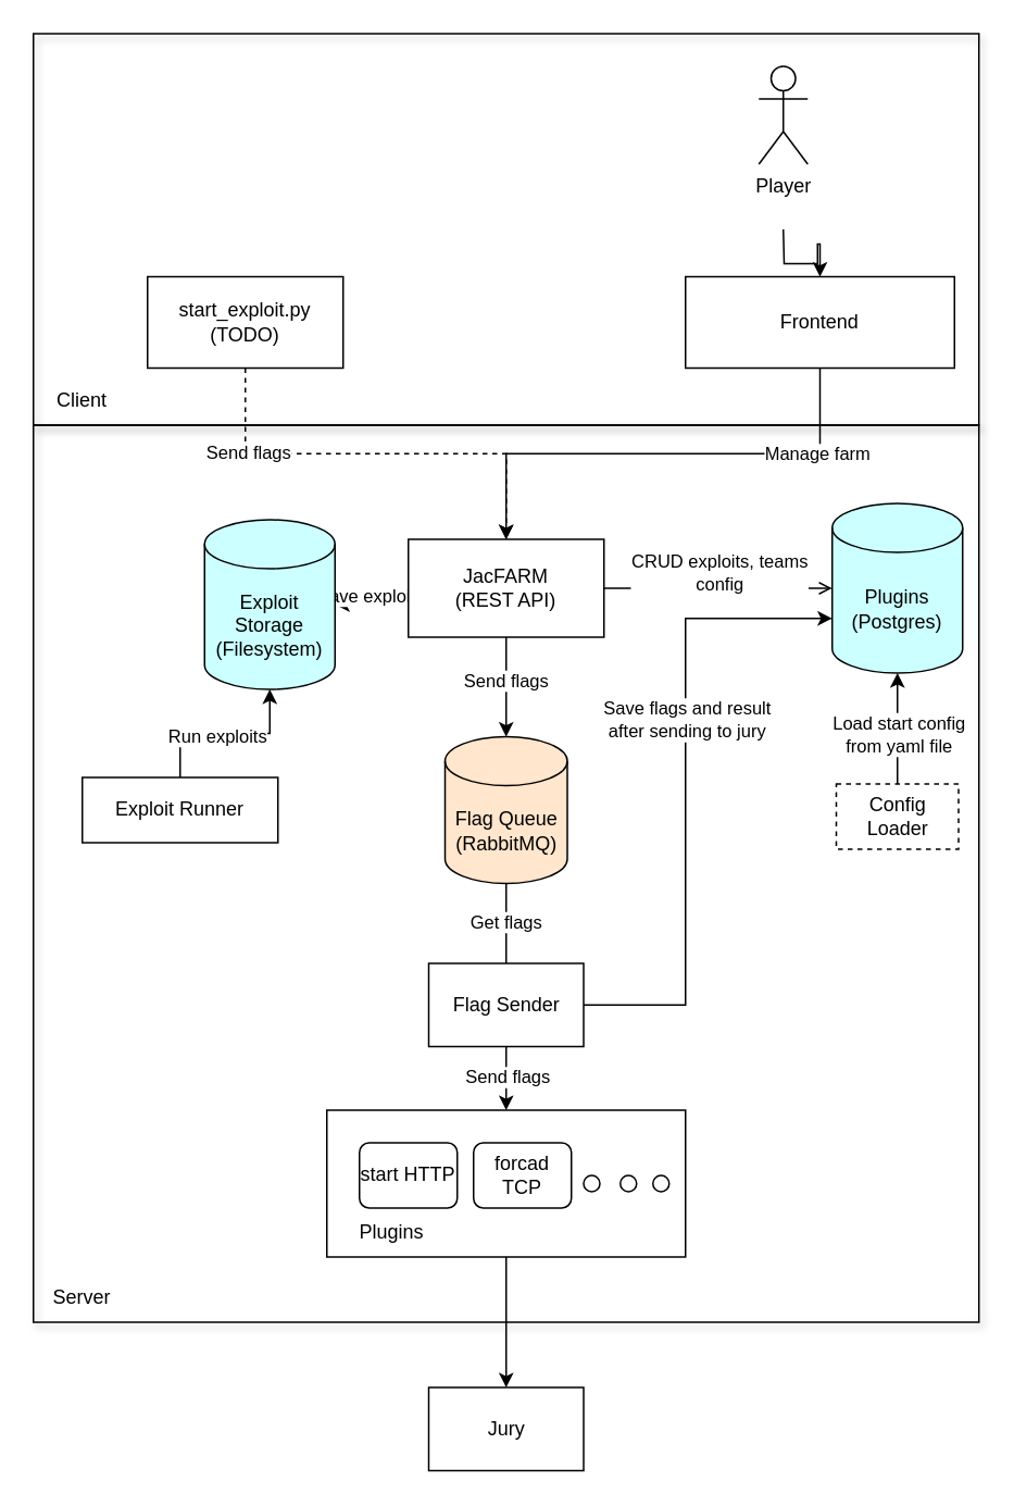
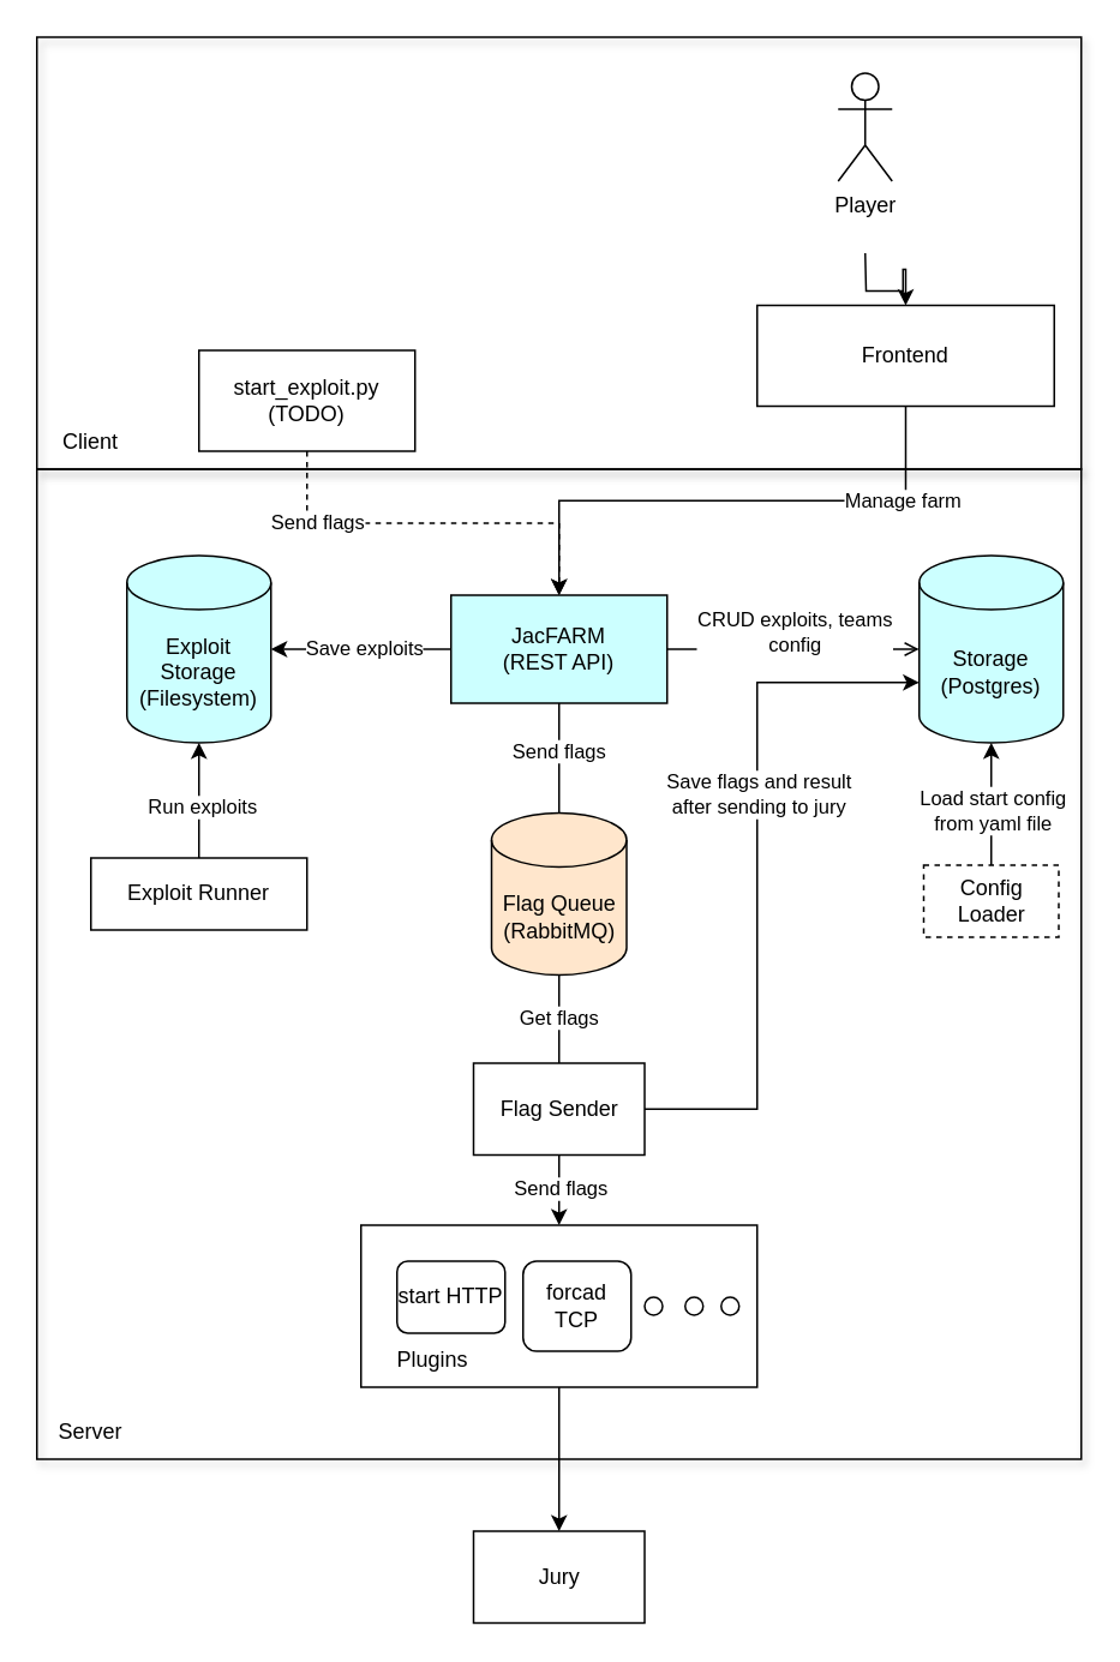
- <mxCell id="9" value="start_exploit.py&lt;br&gt;(TODO)" style="rounded=0;whiteSpace=wrap;html=1;" parent="1" vertex="1"><mxGeometry x="90" y="169" width="120" height="56" as="geometry" /></mxCell>
+ <mxCell id="9" value="start_exploit.py&lt;br&gt;(TODO)" style="rounded=0;whiteSpace=wrap;html=1;" parent="1" vertex="1"><mxGeometry x="110" y="194" width="120" height="56" as="geometry" /></mxCell>
- <mxCell id="14" value="JacFARM&lt;br&gt;(REST API)" style="rounded=0;whiteSpace=wrap;html=1;" parent="1" vertex="1"><mxGeometry x="250" y="330" width="120" height="60" as="geometry" /></mxCell>
+ <mxCell id="14" value="JacFARM&lt;br&gt;(REST API)" style="rounded=0;whiteSpace=wrap;html=1;fillColor=#ccffff;" parent="1" vertex="1"><mxGeometry x="250" y="330" width="120" height="60" as="geometry" /></mxCell>
- <mxCell id="33" value="Exploit Storage&lt;br&gt;(Filesystem)" style="shape=cylinder3;whiteSpace=wrap;html=1;boundedLbl=1;backgroundOutline=1;size=15;fillColor=#CCFFFF;" parent="1" vertex="1"><mxGeometry x="125" y="318" width="80" height="104" as="geometry" /></mxCell>
+ <mxCell id="33" value="Exploit Storage&lt;br&gt;(Filesystem)" style="shape=cylinder3;whiteSpace=wrap;html=1;boundedLbl=1;backgroundOutline=1;size=15;fillColor=#CCFFFF;" parent="1" vertex="1"><mxGeometry x="70" y="308" width="80" height="104" as="geometry" /></mxCell>
- <mxCell id="11" value="Plugins&lt;br&gt;(Postgres)" style="shape=cylinder3;whiteSpace=wrap;html=1;boundedLbl=1;backgroundOutline=1;size=15;fillColor=#CCFFFF;" parent="1" vertex="1"><mxGeometry x="510" y="308" width="80" height="104" as="geometry" /></mxCell>
+ <mxCell id="11" value="Storage&lt;br&gt;(Postgres)" style="shape=cylinder3;whiteSpace=wrap;html=1;boundedLbl=1;backgroundOutline=1;size=15;fillColor=#CCFFFF;" parent="1" vertex="1"><mxGeometry x="510" y="308" width="80" height="104" as="geometry" /></mxCell>
- <mxCell id="37" style="edgeStyle=orthogonalEdgeStyle;rounded=0;orthogonalLoop=1;jettySize=auto;html=1;entryX=0.5;entryY=0;entryDx=0;entryDy=0;entryPerimeter=0;" parent="1" source="14" target="36" edge="1"><mxGeometry relative="1" as="geometry" /></mxCell>
+ <mxCell id="37" style="edgeStyle=orthogonalEdgeStyle;rounded=0;orthogonalLoop=1;jettySize=auto;html=1;entryX=0.5;entryY=0;entryDx=0;entryDy=0;entryPerimeter=0;endArrow=none;" parent="1" source="14" target="36" edge="1"><mxGeometry relative="1" as="geometry" /></mxCell>
- <mxCell id="22" value="forcad TCP" style="rounded=1;whiteSpace=wrap;html=1;" parent="1" vertex="1"><mxGeometry x="290" y="700" width="60" height="40" as="geometry" /></mxCell>
+ <mxCell id="22" value="forcad TCP" style="rounded=1;whiteSpace=wrap;html=1;" parent="1" vertex="1"><mxGeometry x="290" y="700" width="60" height="50" as="geometry" /></mxCell>
